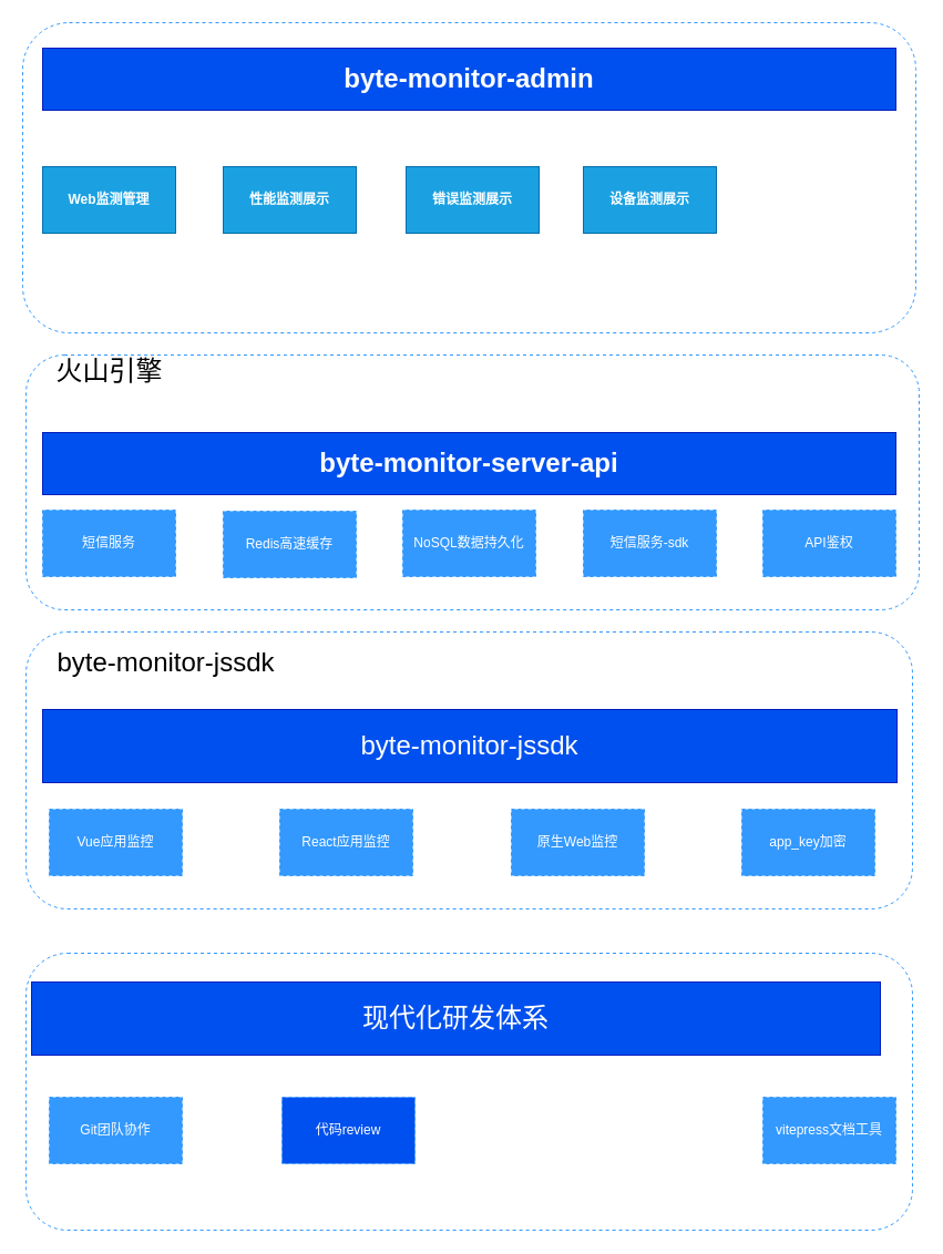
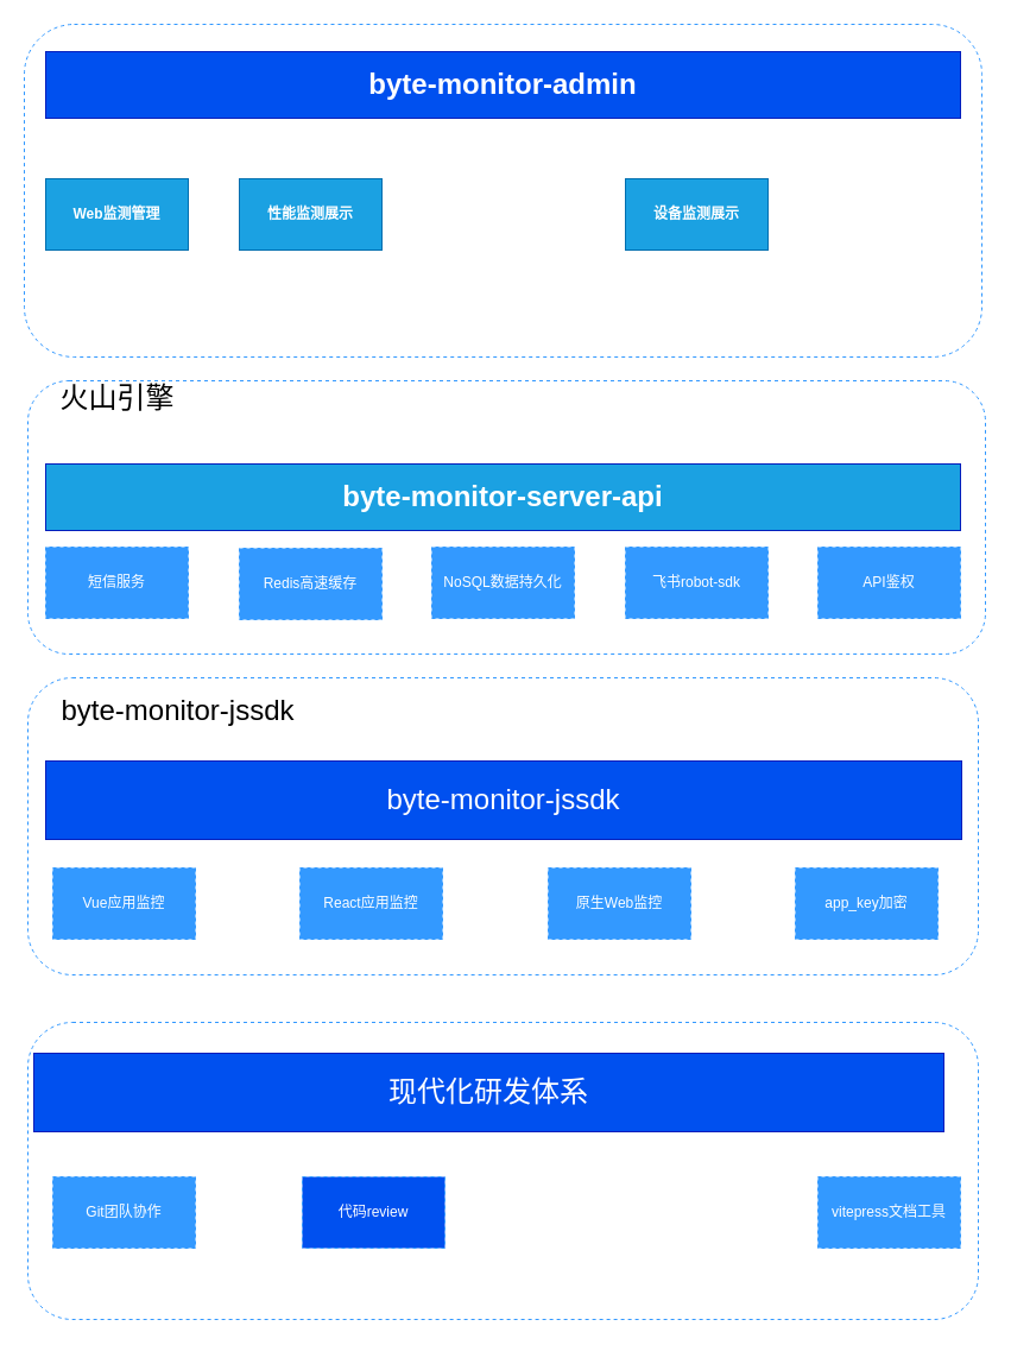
- <mxCell id="25" value="&lt;b&gt;错误监测展示&lt;/b&gt;" style="rounded=0;whiteSpace=wrap;html=1;fillColor=#1ba1e2;strokeColor=#006EAF;fontColor=#ffffff;" vertex="1" parent="1"><mxGeometry x="366" y="150" width="120" height="60" as="geometry" /></mxCell>
- <mxCell id="2" value="&lt;b&gt;&lt;font style=&quot;font-size: 24px&quot;&gt;byte-monitor-server-api&lt;/font&gt;&lt;/b&gt;" style="rounded=0;whiteSpace=wrap;html=1;strokeColor=#001DBC;fontColor=#ffffff;fillColor=#0050ef;" parent="1" vertex="1"><mxGeometry x="38" y="390" width="770" height="56" as="geometry" /></mxCell>
+ <mxCell id="2" value="&lt;b&gt;&lt;font style=&quot;font-size: 24px&quot;&gt;byte-monitor-server-api&lt;/font&gt;&lt;/b&gt;" style="rounded=0;whiteSpace=wrap;html=1;strokeColor=#001DBC;fontColor=#ffffff;fillColor=#1ba1e2;" parent="1" vertex="1"><mxGeometry x="38" y="390" width="770" height="56" as="geometry" /></mxCell>
- <mxCell id="15" value="&lt;font color=&quot;#ffffff&quot;&gt;短信服务-sdk&lt;/font&gt;" style="rounded=0;whiteSpace=wrap;html=1;dashed=1;pointerEvents=1;strokeColor=#3399FF;fillColor=#3399FF;gradientDirection=north;flipH=1;" vertex="1" parent="1"><mxGeometry x="526" y="460" width="120" height="60" as="geometry" /></mxCell>
+ <mxCell id="15" value="&lt;font color=&quot;#ffffff&quot;&gt;飞书robot-sdk&lt;/font&gt;" style="rounded=0;whiteSpace=wrap;html=1;dashed=1;pointerEvents=1;strokeColor=#3399FF;fillColor=#3399FF;gradientDirection=north;flipH=1;" vertex="1" parent="1"><mxGeometry x="526" y="460" width="120" height="60" as="geometry" /></mxCell>
